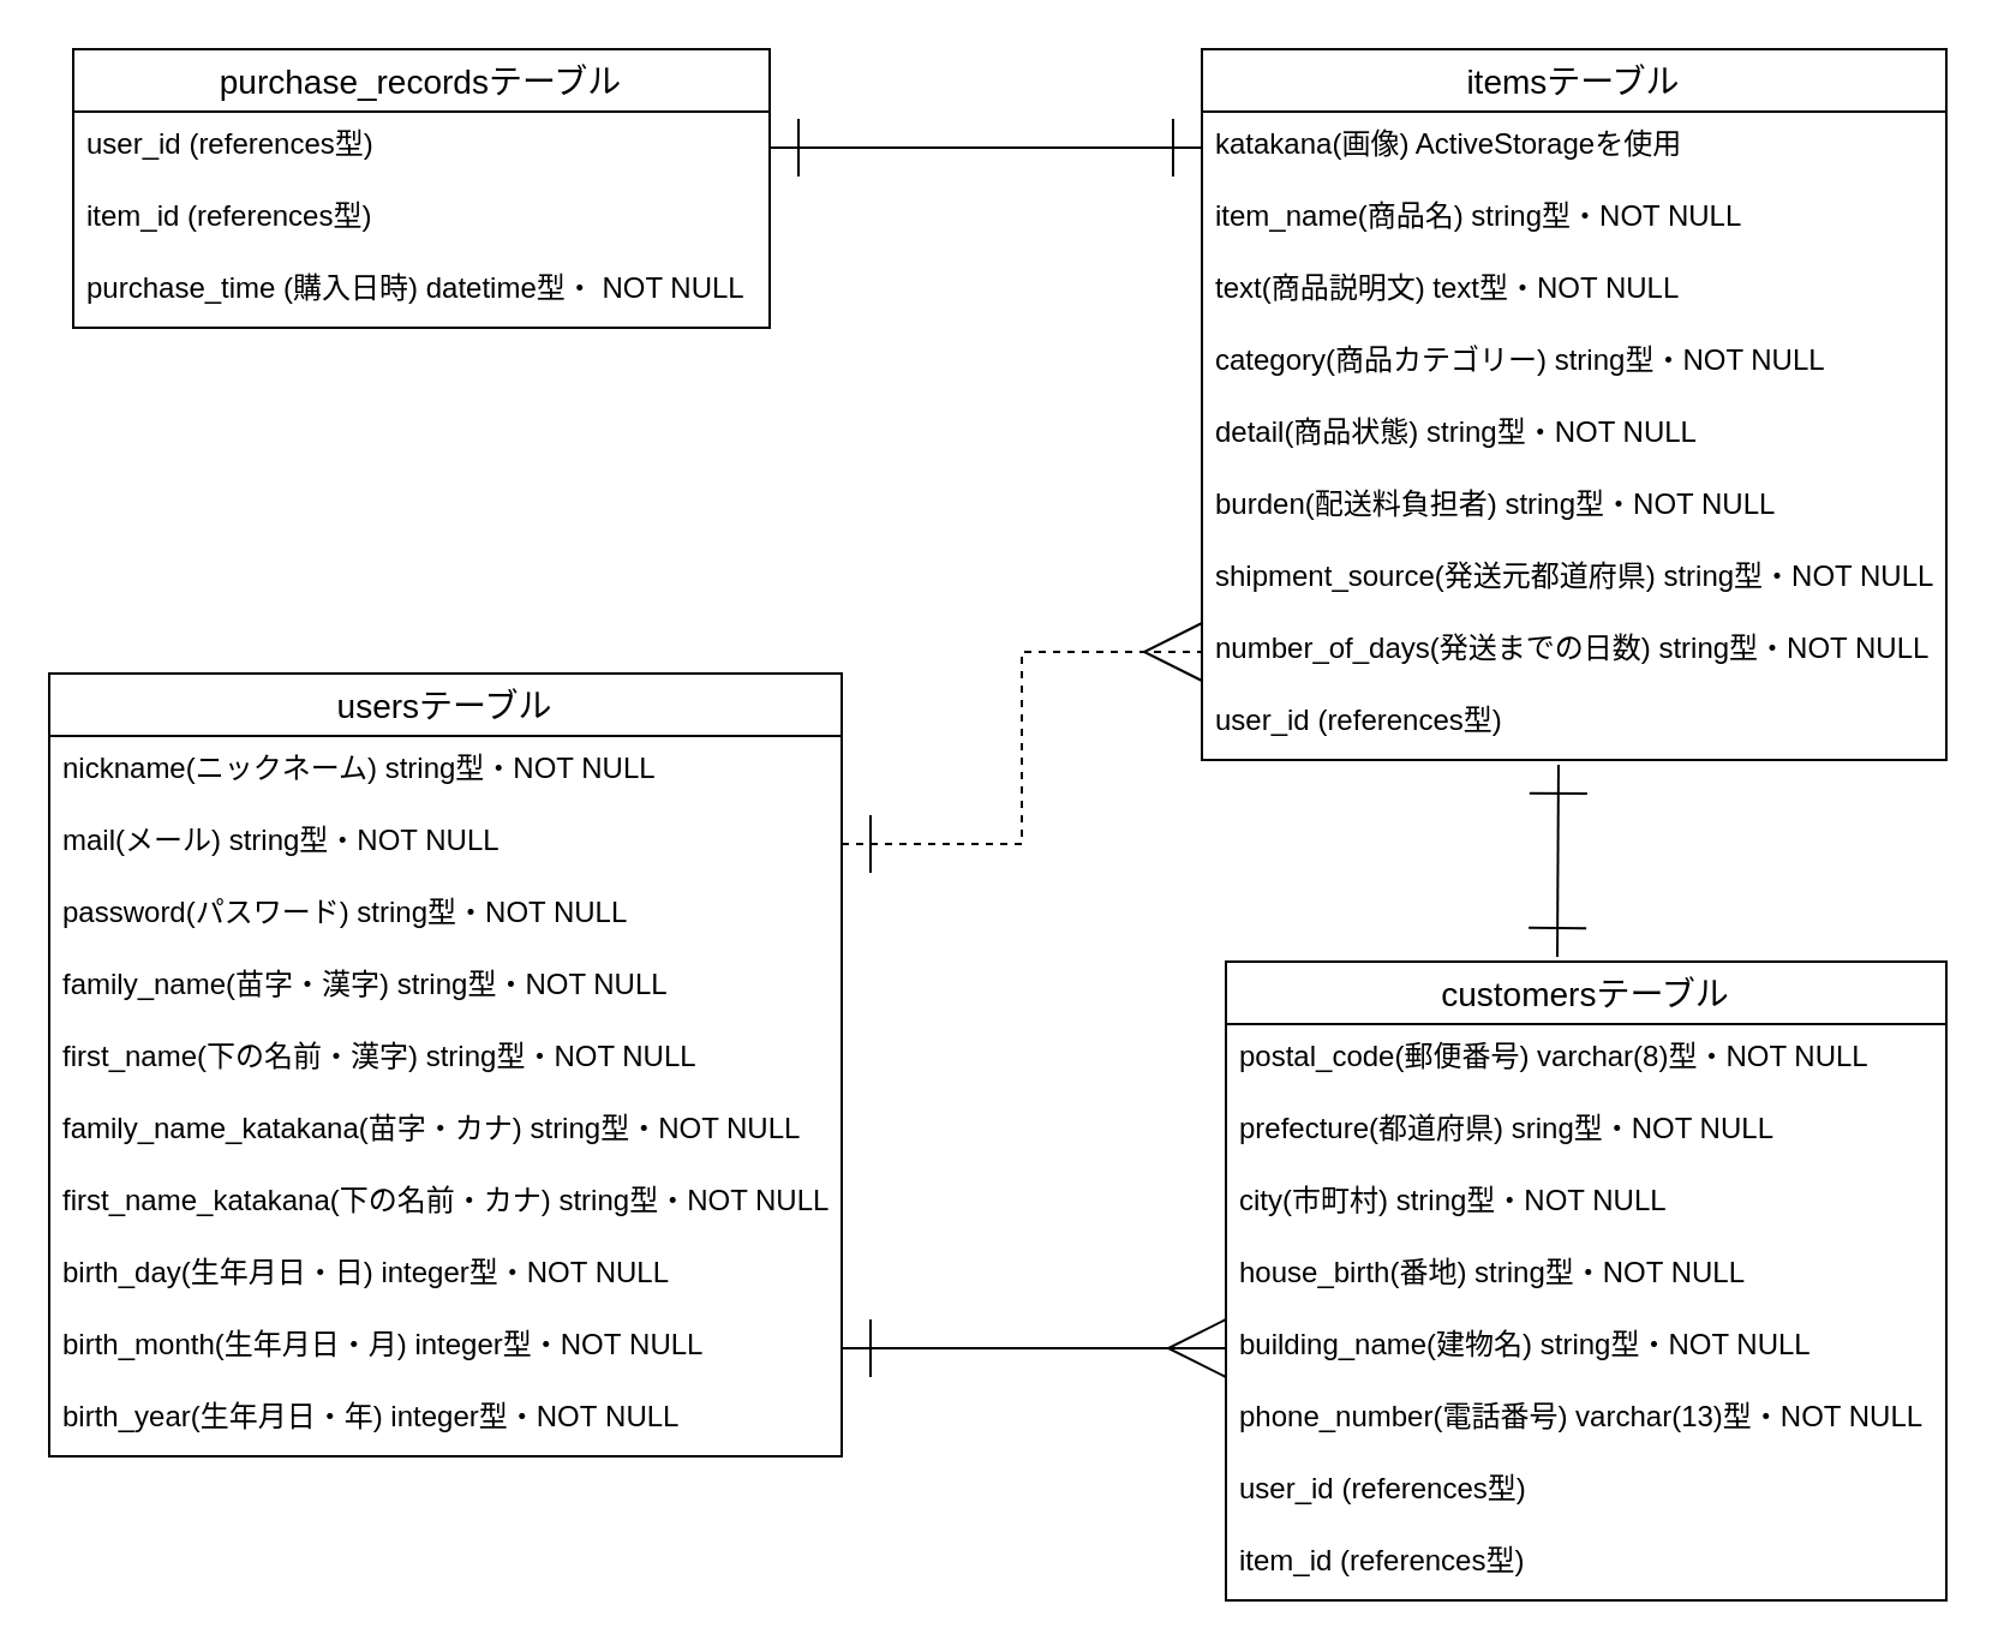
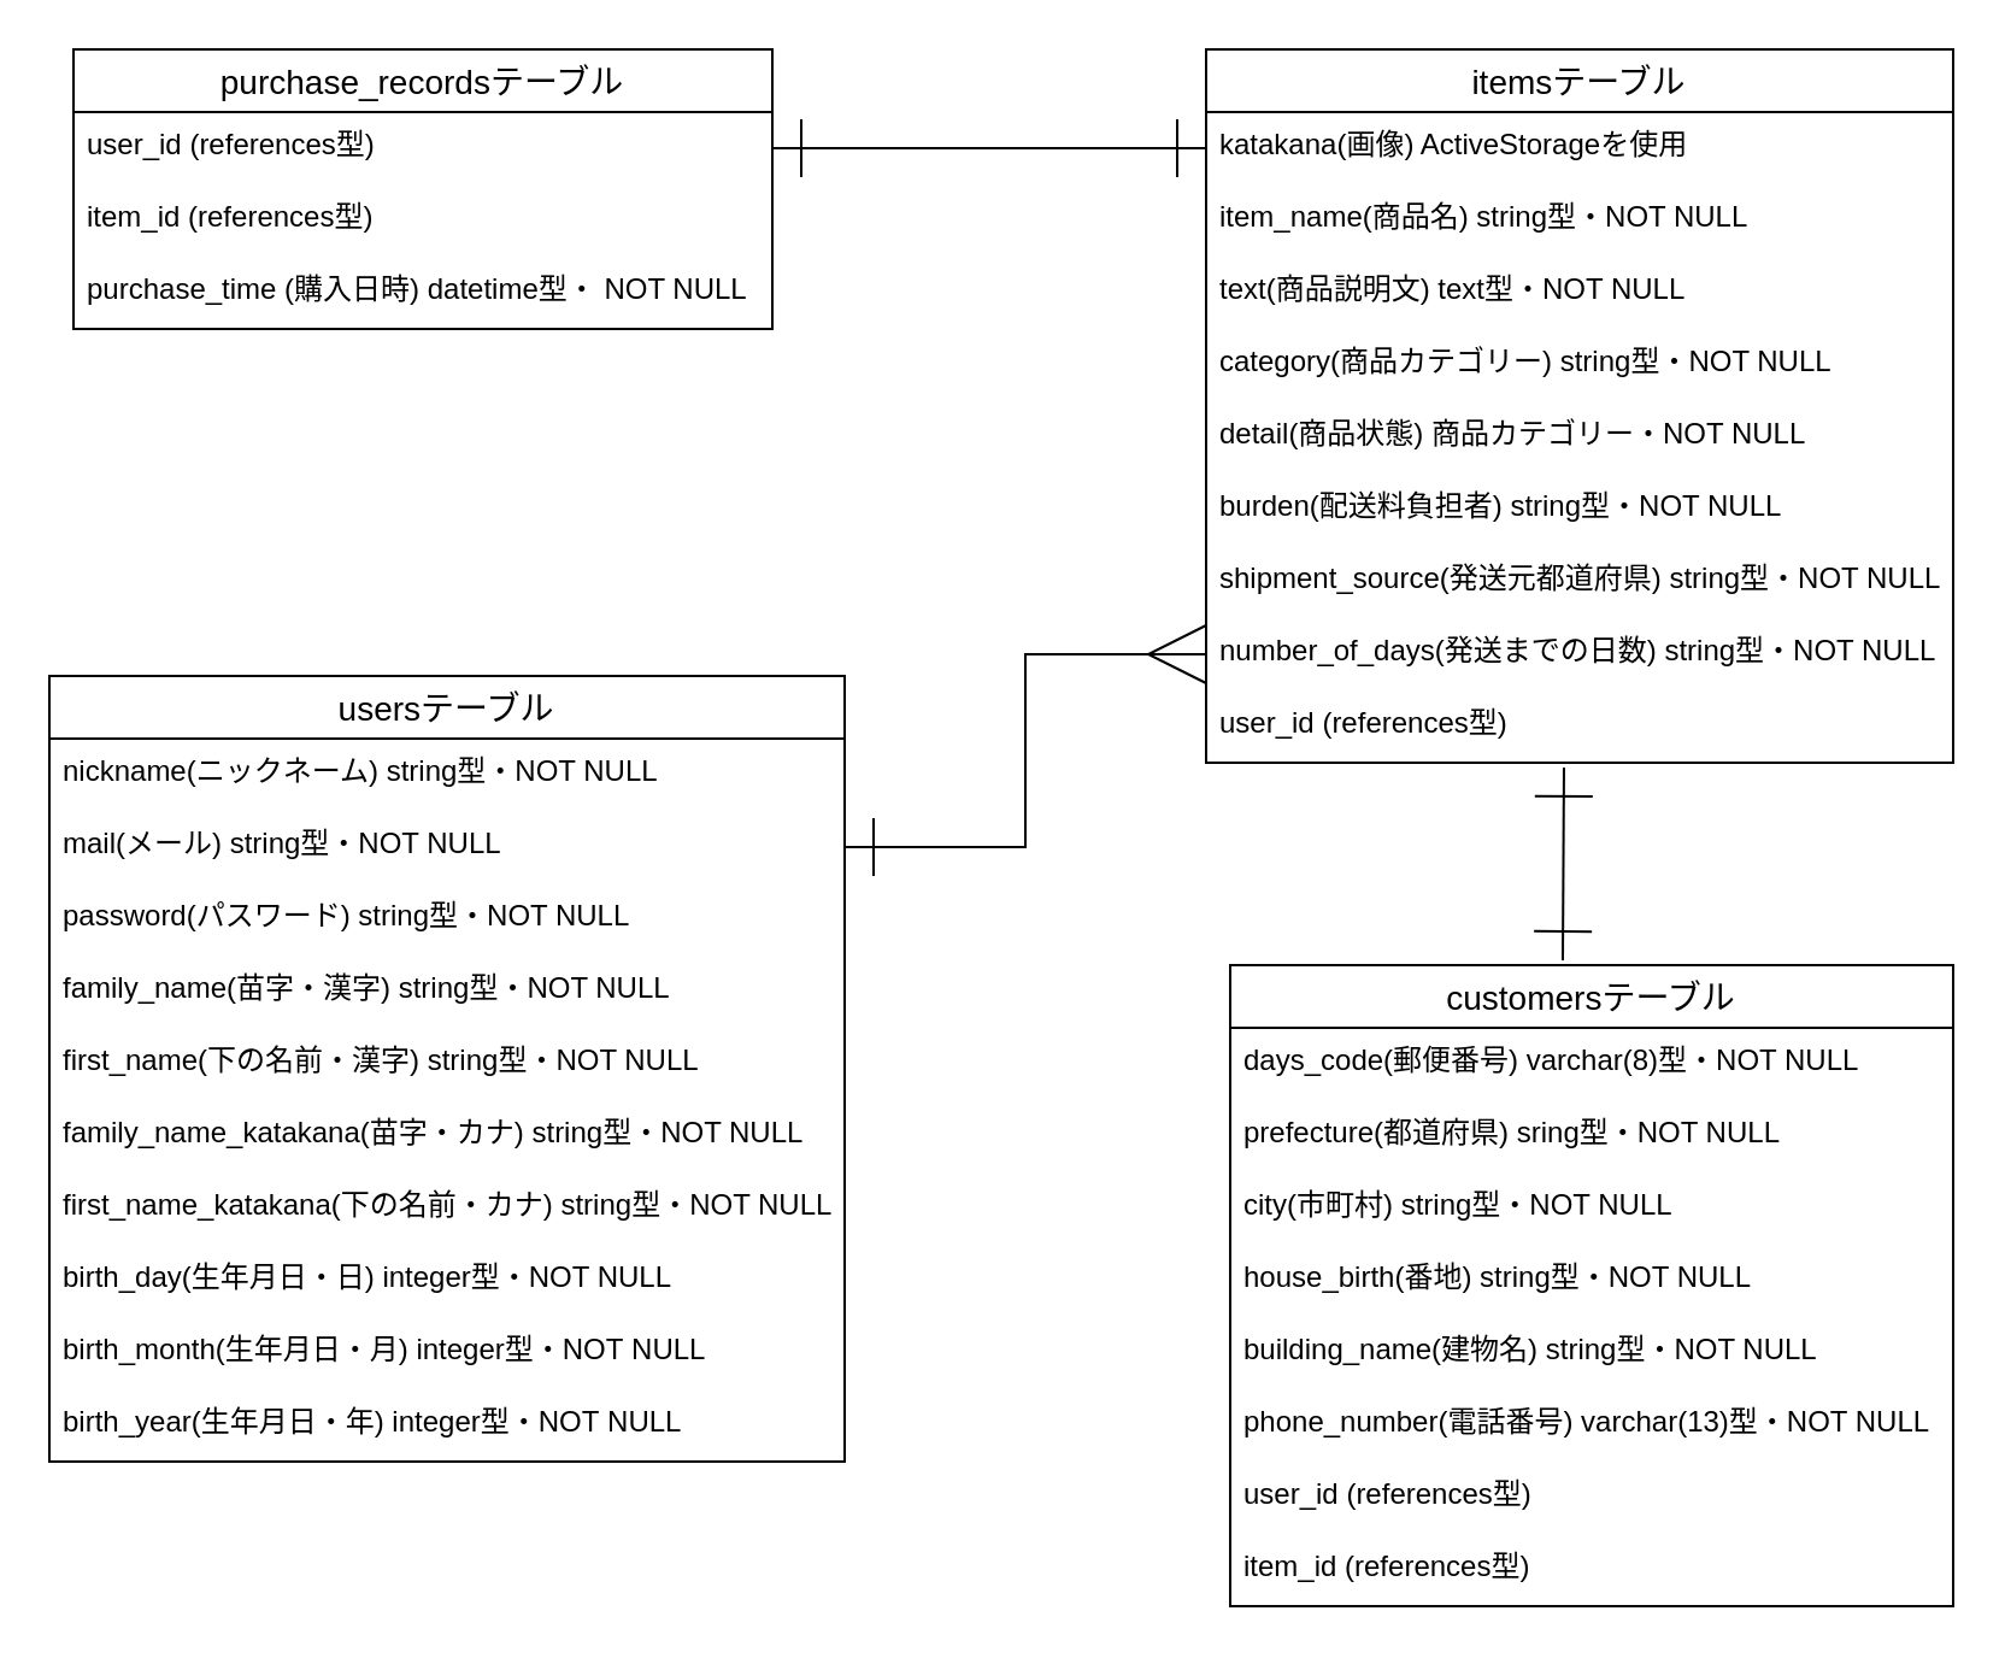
- <mxCell id="8" value="detail(商品状態) string型・NOT NULL" style="text;strokeColor=none;fillColor=none;spacingLeft=4;spacingRight=4;overflow=hidden;rotatable=0;points=[[0,0.5],[1,0.5]];portConstraint=eastwest;fontSize=12;" parent="3" vertex="1"><mxGeometry y="146" width="310" height="30" as="geometry" /></mxCell>
+ <mxCell id="8" value="detail(商品状態) 商品カテゴリー・NOT NULL" style="text;strokeColor=none;fillColor=none;spacingLeft=4;spacingRight=4;overflow=hidden;rotatable=0;points=[[0,0.5],[1,0.5]];portConstraint=eastwest;fontSize=12;" parent="3" vertex="1"><mxGeometry y="146" width="310" height="30" as="geometry" /></mxCell>
- <mxCell id="2" style="edgeStyle=orthogonalEdgeStyle;rounded=0;jumpSize=6;orthogonalLoop=1;jettySize=auto;html=1;exitX=1;exitY=0.5;exitDx=0;exitDy=0;strokeWidth=1;entryX=0;entryY=0.5;entryDx=0;entryDy=0;startArrow=ERone;startFill=0;endArrow=ERmany;endFill=0;endSize=22;startSize=22;dashed=1;" parent="1" source="27" target="11" edge="1"><mxGeometry relative="1" as="geometry"><mxPoint x="530" y="91" as="targetPoint" /></mxGeometry></mxCell>
+ <mxCell id="2" style="edgeStyle=orthogonalEdgeStyle;rounded=0;jumpSize=6;orthogonalLoop=1;jettySize=auto;html=1;exitX=1;exitY=0.5;exitDx=0;exitDy=0;strokeWidth=1;entryX=0;entryY=0.5;entryDx=0;entryDy=0;startArrow=ERone;startFill=0;endArrow=ERmany;endFill=0;endSize=22;startSize=22;" parent="1" source="27" target="11" edge="1"><mxGeometry relative="1" as="geometry"><mxPoint x="530" y="91" as="targetPoint" /></mxGeometry></mxCell>
- <mxCell id="17" value="postal_code(郵便番号) varchar(8)型・NOT NULL" style="text;strokeColor=none;fillColor=none;spacingLeft=4;spacingRight=4;overflow=hidden;rotatable=0;points=[[0,0.5],[1,0.5]];portConstraint=eastwest;fontSize=12;" parent="16" vertex="1"><mxGeometry y="26" width="300" height="30" as="geometry" /></mxCell>
+ <mxCell id="17" value="days_code(郵便番号) varchar(8)型・NOT NULL" style="text;strokeColor=none;fillColor=none;spacingLeft=4;spacingRight=4;overflow=hidden;rotatable=0;points=[[0,0.5],[1,0.5]];portConstraint=eastwest;fontSize=12;" parent="16" vertex="1"><mxGeometry y="26" width="300" height="30" as="geometry" /></mxCell>
- <mxCell id="13" style="rounded=0;jumpSize=6;orthogonalLoop=1;jettySize=auto;html=1;exitX=1;exitY=0.5;exitDx=0;exitDy=0;entryX=0;entryY=0.5;entryDx=0;entryDy=0;startArrow=ERone;startFill=0;startSize=22;endArrow=ERmany;endFill=0;endSize=22;strokeWidth=1;edgeStyle=orthogonalEdgeStyle;" parent="1" source="34" target="21" edge="1"><mxGeometry relative="1" as="geometry" /></mxCell>
